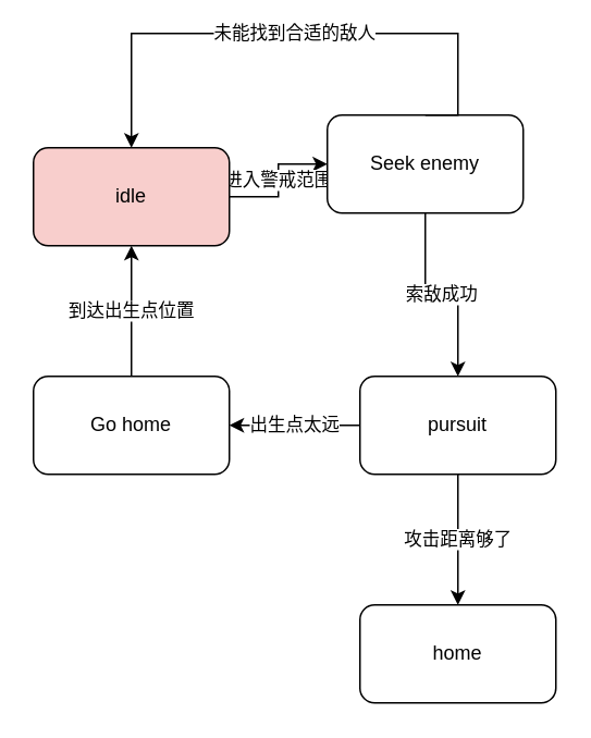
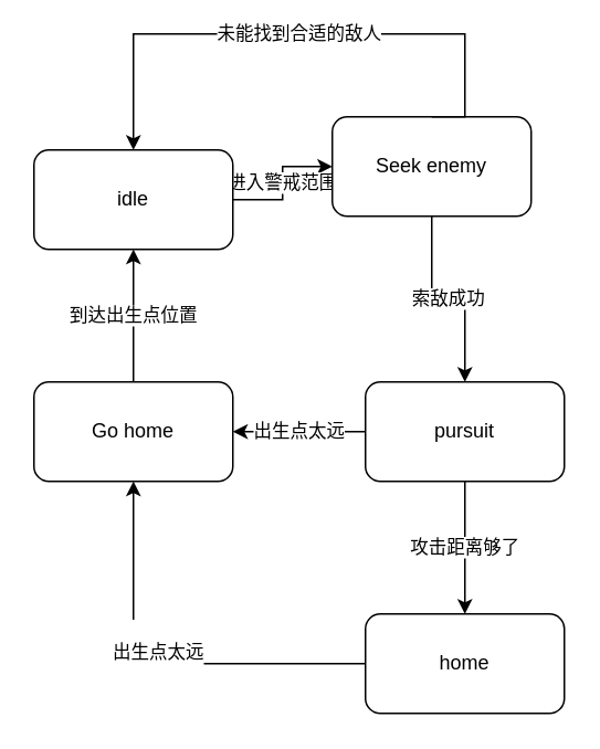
- <mxCell id="3" value="idle" style="rounded=1;whiteSpace=wrap;html=1;fillColor=#f8cecc;" parent="1" vertex="1"><mxGeometry x="20" y="90" width="120" height="60" as="geometry" /></mxCell>
+ <mxCell id="3" value="idle" style="rounded=1;whiteSpace=wrap;html=1;" parent="1" vertex="1"><mxGeometry x="20" y="90" width="120" height="60" as="geometry" /></mxCell>
+ <mxCell id="12" value="&#10;&lt;span style=&quot;color: rgb(0, 0, 0); font-family: Helvetica; font-size: 11px; font-style: normal; font-variant-ligatures: normal; font-variant-caps: normal; font-weight: 400; letter-spacing: normal; orphans: 2; text-align: center; text-indent: 0px; text-transform: none; widows: 2; word-spacing: 0px; -webkit-text-stroke-width: 0px; background-color: rgb(255, 255, 255); text-decoration-thickness: initial; text-decoration-style: initial; text-decoration-color: initial; float: none; display: inline !important;&quot;&gt;出生点太远&lt;/span&gt;&#10;&#10;" style="edgeStyle=segmentEdgeStyle;endArrow=classic;html=1;rounded=0;entryX=0.5;entryY=1;entryDx=0;entryDy=0;" parent="1" source="9" target="11" edge="1"><mxGeometry width="50" height="50" relative="1" as="geometry"><mxPoint x="70" y="410" as="sourcePoint" /><mxPoint x="120" y="360" as="targetPoint" /></mxGeometry></mxCell>
